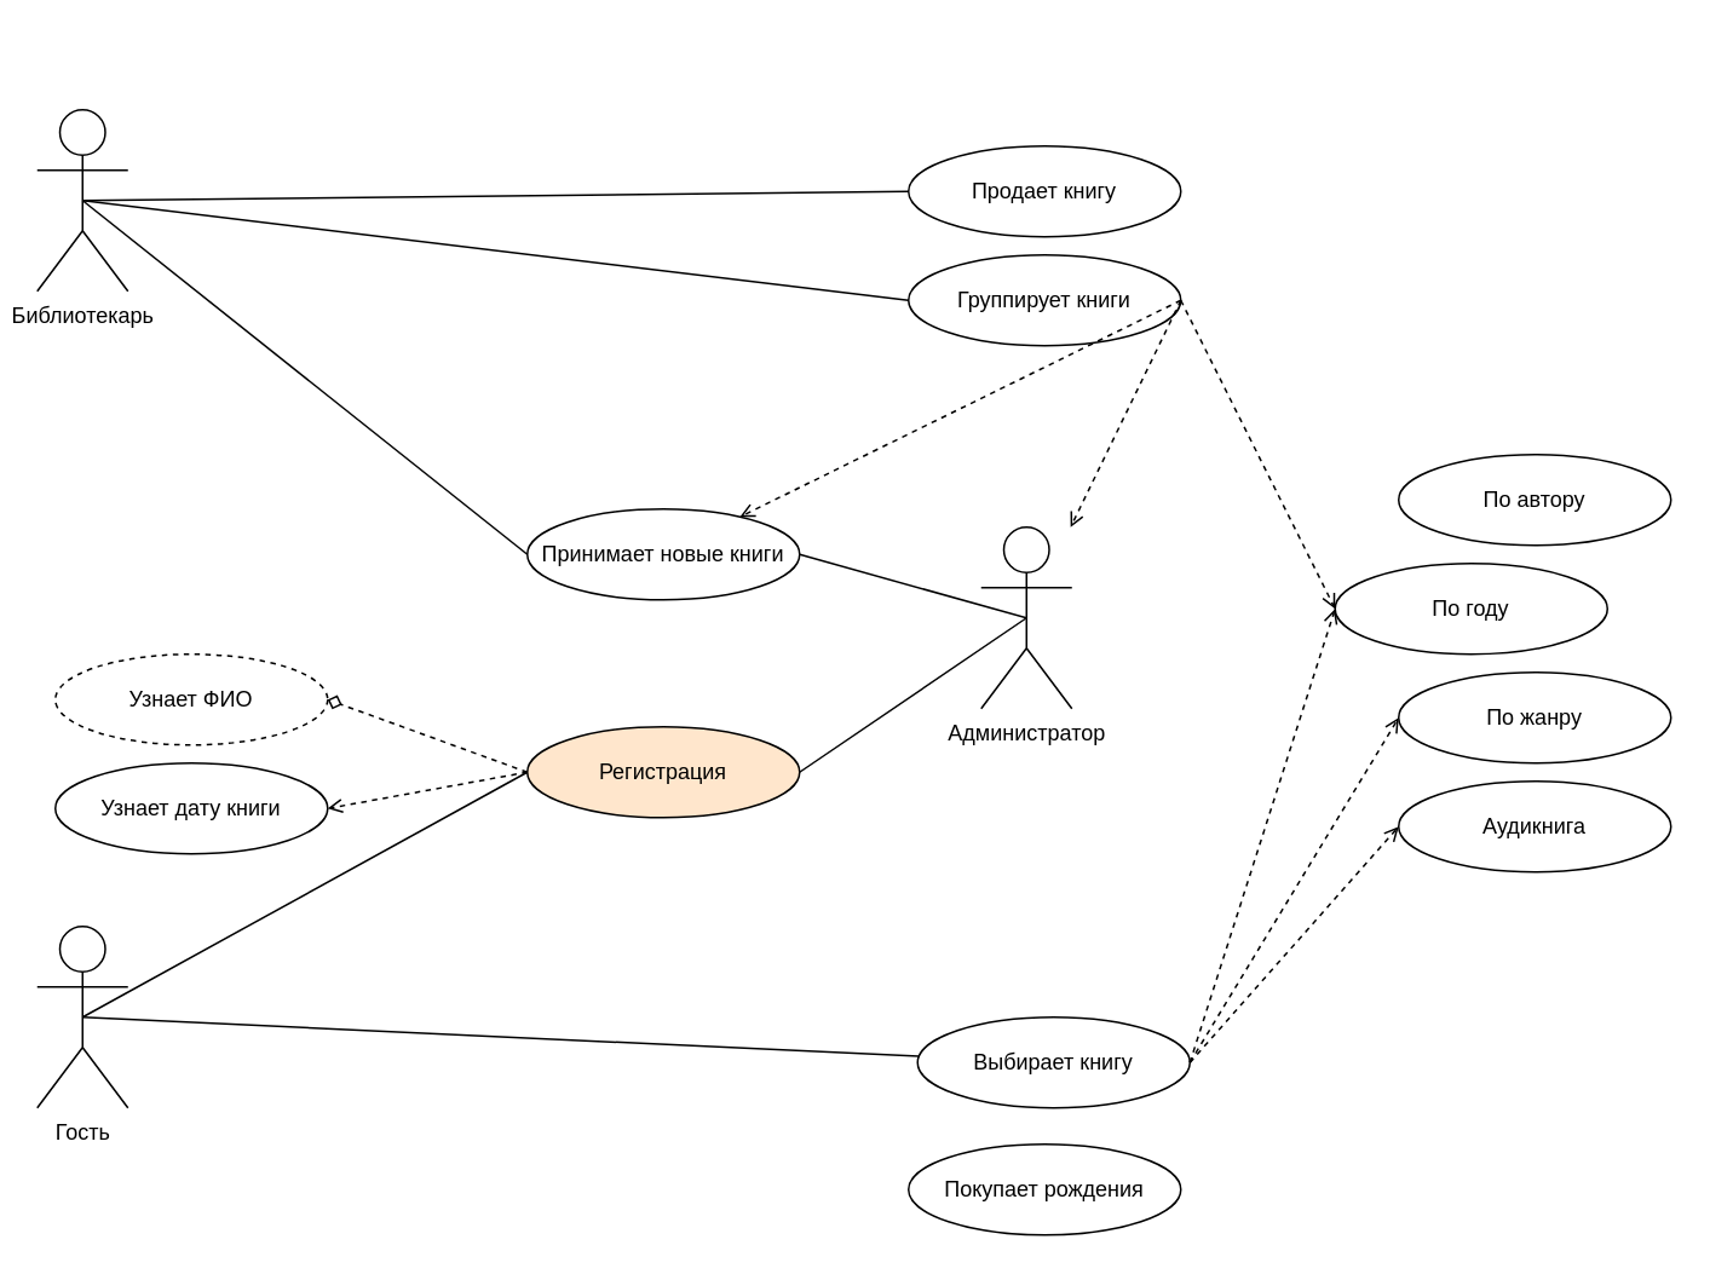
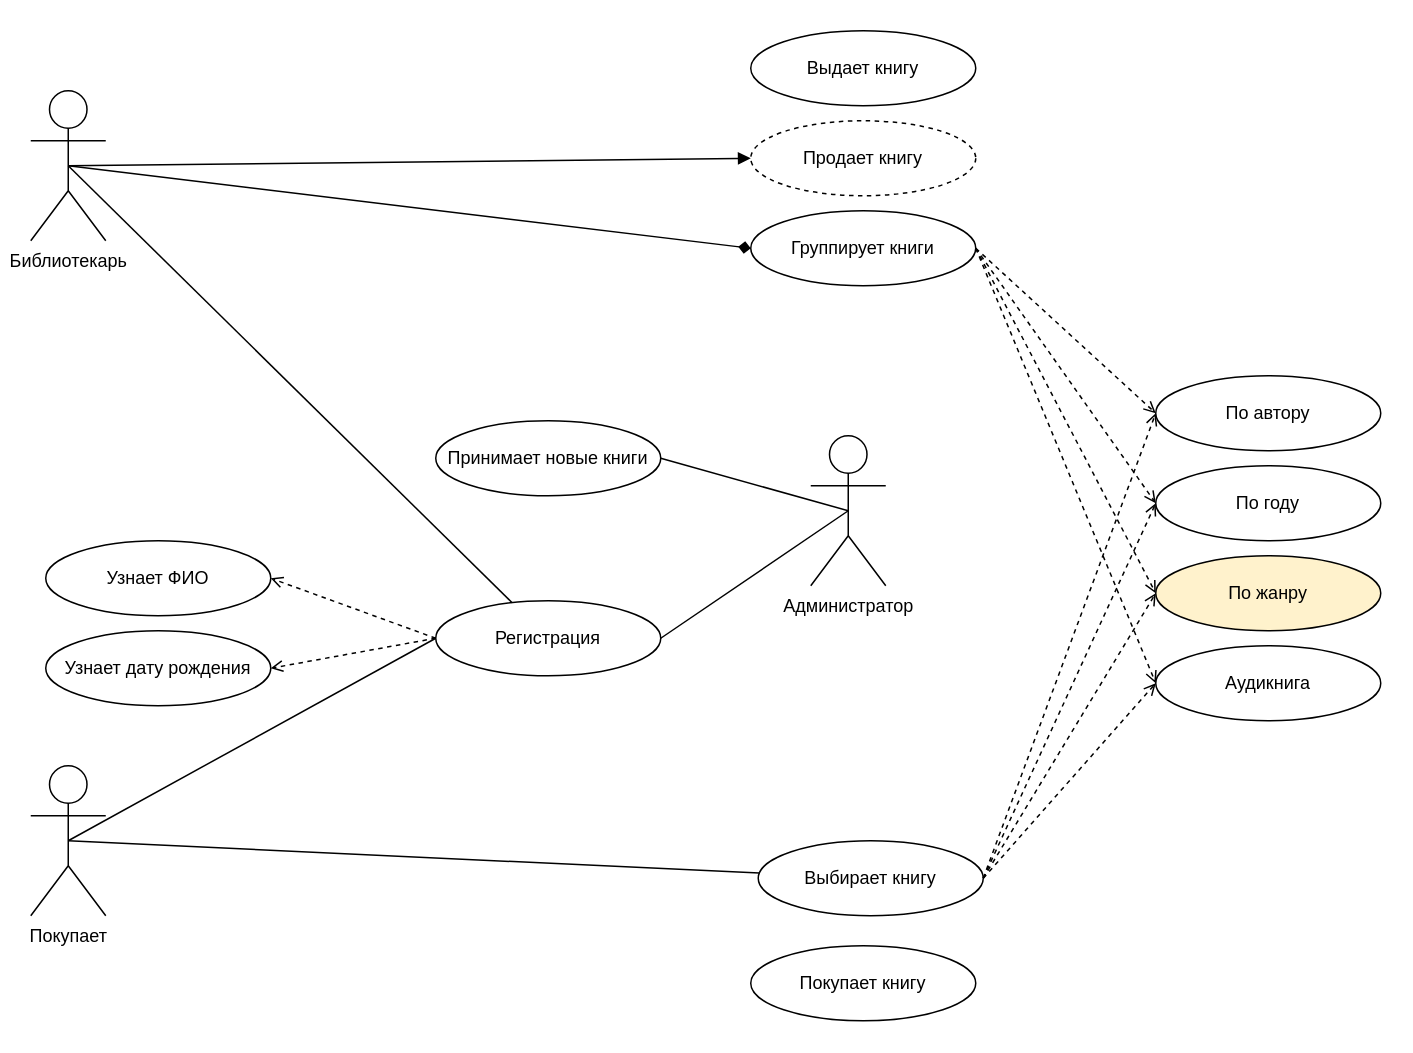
+ <mxCell id="35" value="Выдает книгу" style="ellipse;whiteSpace=wrap;html=1;" vertex="1" parent="1"><mxGeometry x="500" y="20" width="150" height="50" as="geometry" /></mxCell>
- <mxCell id="14" value="" style="endArrow=none;html=1;entryX=0;entryY=0.5;entryDx=0;entryDy=0;exitX=0.5;exitY=0.5;exitDx=0;exitDy=0;exitPerimeter=0;" parent="1" source="2" target="10" edge="1"><mxGeometry width="50" height="50" relative="1" as="geometry"><mxPoint x="90" y="130" as="sourcePoint" /><mxPoint x="290" y="375" as="targetPoint" /></mxGeometry></mxCell>
+ <mxCell id="14" value="" style="endArrow=block;html=1;entryX=0;entryY=0.5;entryDx=0;entryDy=0;exitX=0.5;exitY=0.5;exitDx=0;exitDy=0;exitPerimeter=0;" parent="1" source="2" target="10" edge="1"><mxGeometry width="50" height="50" relative="1" as="geometry"><mxPoint x="90" y="130" as="sourcePoint" /><mxPoint x="290" y="375" as="targetPoint" /></mxGeometry></mxCell>
- <mxCell id="10" value="Продает книгу" style="ellipse;whiteSpace=wrap;html=1;" parent="1" vertex="1"><mxGeometry x="500" y="80" width="150" height="50" as="geometry" /></mxCell>
+ <mxCell id="10" value="Продает книгу" style="ellipse;whiteSpace=wrap;html=1;dashed=1;" parent="1" vertex="1"><mxGeometry x="500" y="80" width="150" height="50" as="geometry" /></mxCell>
- <mxCell id="13" value="" style="endArrow=none;html=1;exitX=0.5;exitY=0.5;exitDx=0;exitDy=0;exitPerimeter=0;entryX=0;entryY=0.5;entryDx=0;entryDy=0;" parent="1" source="2" target="11" edge="1"><mxGeometry width="50" height="50" relative="1" as="geometry"><mxPoint x="50" y="110" as="sourcePoint" /><mxPoint x="530" y="165" as="targetPoint" /></mxGeometry></mxCell>
+ <mxCell id="13" value="" style="endArrow=diamond;html=1;exitX=0.5;exitY=0.5;exitDx=0;exitDy=0;exitPerimeter=0;entryX=0;entryY=0.5;entryDx=0;entryDy=0;" parent="1" source="2" target="11" edge="1"><mxGeometry width="50" height="50" relative="1" as="geometry"><mxPoint x="50" y="110" as="sourcePoint" /><mxPoint x="530" y="165" as="targetPoint" /></mxGeometry></mxCell>
- <mxCell id="12" value="" style="endArrow=none;html=1;entryX=0;entryY=0.5;entryDx=0;entryDy=0;exitX=0.5;exitY=0.5;exitDx=0;exitDy=0;exitPerimeter=0;" parent="1" source="2" target="7" edge="1"><mxGeometry width="50" height="50" relative="1" as="geometry"><mxPoint x="90" y="130" as="sourcePoint" /><mxPoint x="290" y="375" as="targetPoint" /></mxGeometry></mxCell>
+ <mxCell id="12" value="" style="endArrow=none;html=1;exitX=0.5;exitY=0.5;exitDx=0;exitDy=0;exitPerimeter=0;" parent="1" source="2" target="9" edge="1"><mxGeometry width="50" height="50" relative="1" as="geometry"><mxPoint x="90" y="130" as="sourcePoint" /><mxPoint x="290" y="375" as="targetPoint" /></mxGeometry></mxCell>
+ <mxCell id="21" value="" style="html=1;verticalAlign=bottom;labelBackgroundColor=none;endArrow=open;endFill=0;dashed=1;exitX=1;exitY=0.5;exitDx=0;exitDy=0;entryX=0;entryY=0.5;entryDx=0;entryDy=0;" parent="1" source="11" target="18" edge="1"><mxGeometry x="-1" y="-440" width="160" relative="1" as="geometry"><mxPoint x="740.854" y="220.001" as="sourcePoint" /><mxPoint x="650" y="206.723" as="targetPoint" /><mxPoint x="321" y="221" as="offset" /></mxGeometry></mxCell>
- <mxCell id="25" value="" style="html=1;verticalAlign=bottom;labelBackgroundColor=none;endArrow=open;endFill=0;dashed=1;exitX=1;exitY=0.5;exitDx=0;exitDy=0;" parent="1" source="11" target="7" edge="1"><mxGeometry x="-1" y="-440" width="160" relative="1" as="geometry"><mxPoint x="660" y="175" as="sourcePoint" /><mxPoint x="800" y="255" as="targetPoint" /><mxPoint x="321" y="221" as="offset" /></mxGeometry></mxCell>
+ <mxCell id="25" value="" style="html=1;verticalAlign=bottom;labelBackgroundColor=none;endArrow=open;endFill=0;dashed=1;exitX=1;exitY=0.5;exitDx=0;exitDy=0;entryX=0;entryY=0.5;entryDx=0;entryDy=0;" parent="1" source="11" target="20" edge="1"><mxGeometry x="-1" y="-440" width="160" relative="1" as="geometry"><mxPoint x="660" y="175" as="sourcePoint" /><mxPoint x="800" y="255" as="targetPoint" /><mxPoint x="321" y="221" as="offset" /></mxGeometry></mxCell>
- <mxCell id="29" value="" style="html=1;verticalAlign=bottom;labelBackgroundColor=none;endArrow=open;endFill=0;dashed=1;exitX=1;exitY=0.5;exitDx=0;exitDy=0;" parent="1" source="11" target="3" edge="1"><mxGeometry x="-1" y="-440" width="160" relative="1" as="geometry"><mxPoint x="660" y="175" as="sourcePoint" /><mxPoint x="800" y="215" as="targetPoint" /><mxPoint x="321" y="221" as="offset" /></mxGeometry></mxCell>
+ <mxCell id="29" value="" style="html=1;verticalAlign=bottom;labelBackgroundColor=none;endArrow=open;endFill=0;dashed=1;exitX=1;exitY=0.5;exitDx=0;exitDy=0;entryX=0;entryY=0.5;entryDx=0;entryDy=0;" parent="1" source="11" target="28" edge="1"><mxGeometry x="-1" y="-440" width="160" relative="1" as="geometry"><mxPoint x="660" y="175" as="sourcePoint" /><mxPoint x="800" y="215" as="targetPoint" /><mxPoint x="321" y="221" as="offset" /></mxGeometry></mxCell>
- <mxCell id="19" value="По году" style="ellipse;whiteSpace=wrap;html=1;" parent="1" vertex="1"><mxGeometry x="735" y="310" width="150" height="50" as="geometry" /></mxCell>
+ <mxCell id="19" value="По году" style="ellipse;whiteSpace=wrap;html=1;" parent="1" vertex="1"><mxGeometry x="770" y="310" width="150" height="50" as="geometry" /></mxCell>
- <mxCell id="23" value="Узнает ФИО" style="ellipse;whiteSpace=wrap;html=1;dashed=1;" parent="1" vertex="1"><mxGeometry x="30" y="360" width="150" height="50" as="geometry" /></mxCell>
+ <mxCell id="23" value="Узнает ФИО" style="ellipse;whiteSpace=wrap;html=1;" parent="1" vertex="1"><mxGeometry x="30" y="360" width="150" height="50" as="geometry" /></mxCell>
- <mxCell id="26" value="" style="html=1;verticalAlign=bottom;labelBackgroundColor=none;endArrow=diamond;endFill=0;dashed=1;exitX=0;exitY=0.5;exitDx=0;exitDy=0;entryX=1;entryY=0.5;entryDx=0;entryDy=0;" parent="1" source="9" target="23" edge="1"><mxGeometry x="-1" y="-440" width="160" relative="1" as="geometry"><mxPoint x="670" y="185" as="sourcePoint" /><mxPoint x="810" y="265" as="targetPoint" /><mxPoint x="321" y="221" as="offset" /></mxGeometry></mxCell>
+ <mxCell id="26" value="" style="html=1;verticalAlign=bottom;labelBackgroundColor=none;endArrow=open;endFill=0;dashed=1;exitX=0;exitY=0.5;exitDx=0;exitDy=0;entryX=1;entryY=0.5;entryDx=0;entryDy=0;" parent="1" source="9" target="23" edge="1"><mxGeometry x="-1" y="-440" width="160" relative="1" as="geometry"><mxPoint x="670" y="185" as="sourcePoint" /><mxPoint x="810" y="265" as="targetPoint" /><mxPoint x="321" y="221" as="offset" /></mxGeometry></mxCell>
- <mxCell id="20" value="По жанру" style="ellipse;whiteSpace=wrap;html=1;" parent="1" vertex="1"><mxGeometry x="770" y="370" width="150" height="50" as="geometry" /></mxCell>
+ <mxCell id="20" value="По жанру" style="ellipse;whiteSpace=wrap;html=1;fillColor=#fff2cc;" parent="1" vertex="1"><mxGeometry x="770" y="370" width="150" height="50" as="geometry" /></mxCell>
+ <mxCell id="33" value="" style="html=1;verticalAlign=bottom;labelBackgroundColor=none;endArrow=open;endFill=0;dashed=1;exitX=1;exitY=0.5;exitDx=0;exitDy=0;entryX=0;entryY=0.5;entryDx=0;entryDy=0;" parent="1" source="5" target="18" edge="1"><mxGeometry x="-1" y="-440" width="160" relative="1" as="geometry"><mxPoint x="685" y="615" as="sourcePoint" /><mxPoint x="800" y="485" as="targetPoint" /><mxPoint x="321" y="221" as="offset" /></mxGeometry></mxCell>
- <mxCell id="9" value="Регистрация" style="ellipse;whiteSpace=wrap;html=1;fillColor=#ffe6cc;" parent="1" vertex="1"><mxGeometry x="290" y="400" width="150" height="50" as="geometry" /></mxCell>
+ <mxCell id="9" value="Регистрация" style="ellipse;whiteSpace=wrap;html=1;" parent="1" vertex="1"><mxGeometry x="290" y="400" width="150" height="50" as="geometry" /></mxCell>
- <mxCell id="24" value="Узнает дату книги" style="ellipse;whiteSpace=wrap;html=1;" parent="1" vertex="1"><mxGeometry x="30" y="420" width="150" height="50" as="geometry" /></mxCell>
+ <mxCell id="24" value="Узнает дату рождения" style="ellipse;whiteSpace=wrap;html=1;" parent="1" vertex="1"><mxGeometry x="30" y="420" width="150" height="50" as="geometry" /></mxCell>
- <mxCell id="4" value="Гость" style="shape=umlActor;verticalLabelPosition=bottom;verticalAlign=top;html=1;outlineConnect=0;" parent="1" vertex="1"><mxGeometry x="20" y="510" width="50" height="100" as="geometry" /></mxCell>
+ <mxCell id="4" value="Покупает" style="shape=umlActor;verticalLabelPosition=bottom;verticalAlign=top;html=1;outlineConnect=0;" parent="1" vertex="1"><mxGeometry x="20" y="510" width="50" height="100" as="geometry" /></mxCell>
- <mxCell id="6" value="Покупает рождения" style="ellipse;whiteSpace=wrap;html=1;" parent="1" vertex="1"><mxGeometry x="500" y="630" width="150" height="50" as="geometry" /></mxCell>
+ <mxCell id="6" value="Покупает книгу" style="ellipse;whiteSpace=wrap;html=1;" parent="1" vertex="1"><mxGeometry x="500" y="630" width="150" height="50" as="geometry" /></mxCell>
